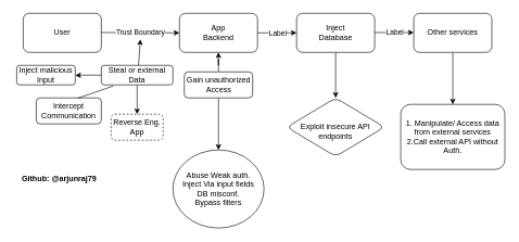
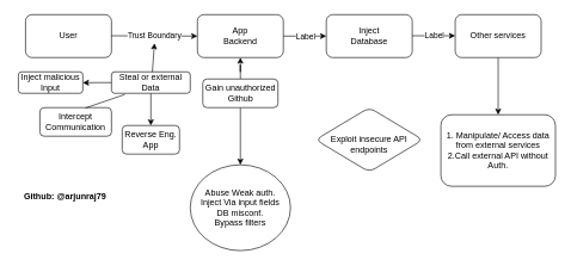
- <mxCell id="24" value="Gain unauthorized Access" style="rounded=1;whiteSpace=wrap;html=1;" vertex="1" parent="1"><mxGeometry x="282.5" y="110" width="105" height="40" as="geometry" /></mxCell>
+ <mxCell id="24" value="Gain unauthorized Github" style="rounded=1;whiteSpace=wrap;html=1;" vertex="1" parent="1"><mxGeometry x="282.5" y="110" width="105" height="40" as="geometry" /></mxCell>
- <mxCell id="4" value="" style="edgeStyle=orthogonalEdgeStyle;rounded=0;orthogonalLoop=1;jettySize=auto;html=1;" edge="1" parent="1" source="5" target="26"><mxGeometry relative="1" as="geometry" /></mxCell>
- <mxCell id="19" value="Reverse Eng. App" style="rounded=1;whiteSpace=wrap;html=1;dashed=1;" vertex="1" parent="1"><mxGeometry x="170" y="175" width="80" height="40" as="geometry" /></mxCell>
+ <mxCell id="19" value="Reverse Eng. App" style="rounded=1;whiteSpace=wrap;html=1;" vertex="1" parent="1"><mxGeometry x="170" y="175" width="80" height="40" as="geometry" /></mxCell>
